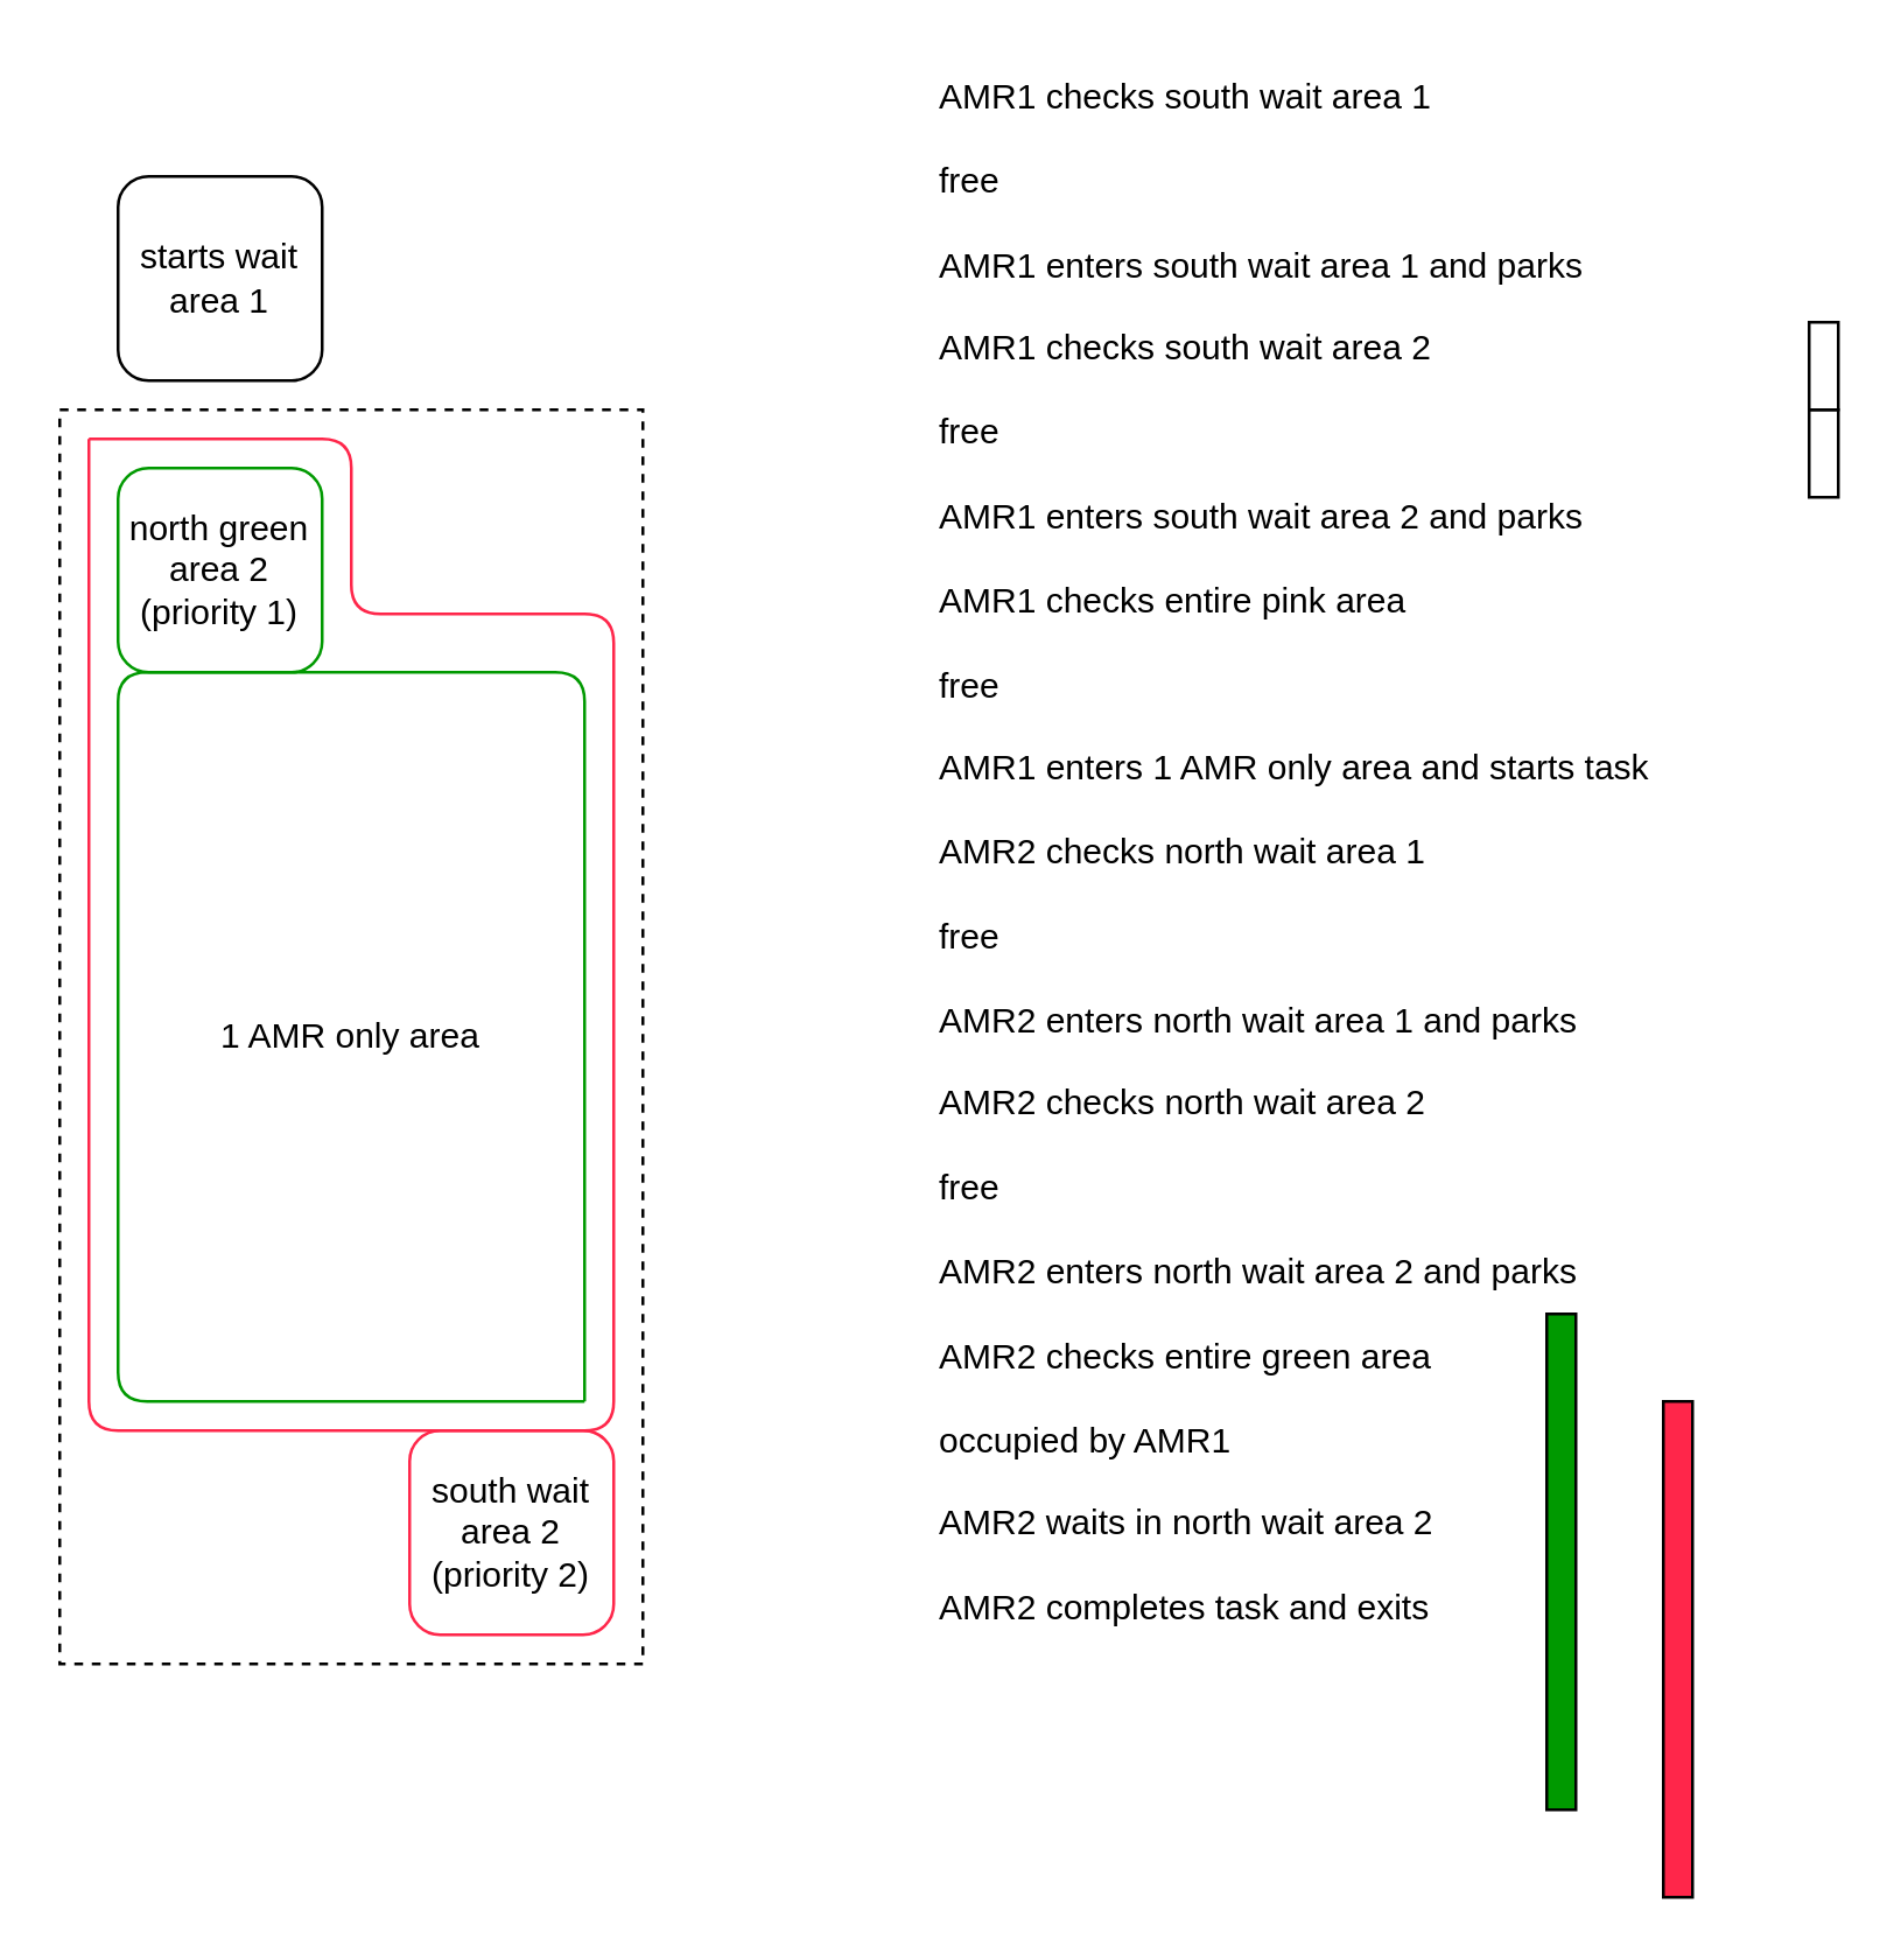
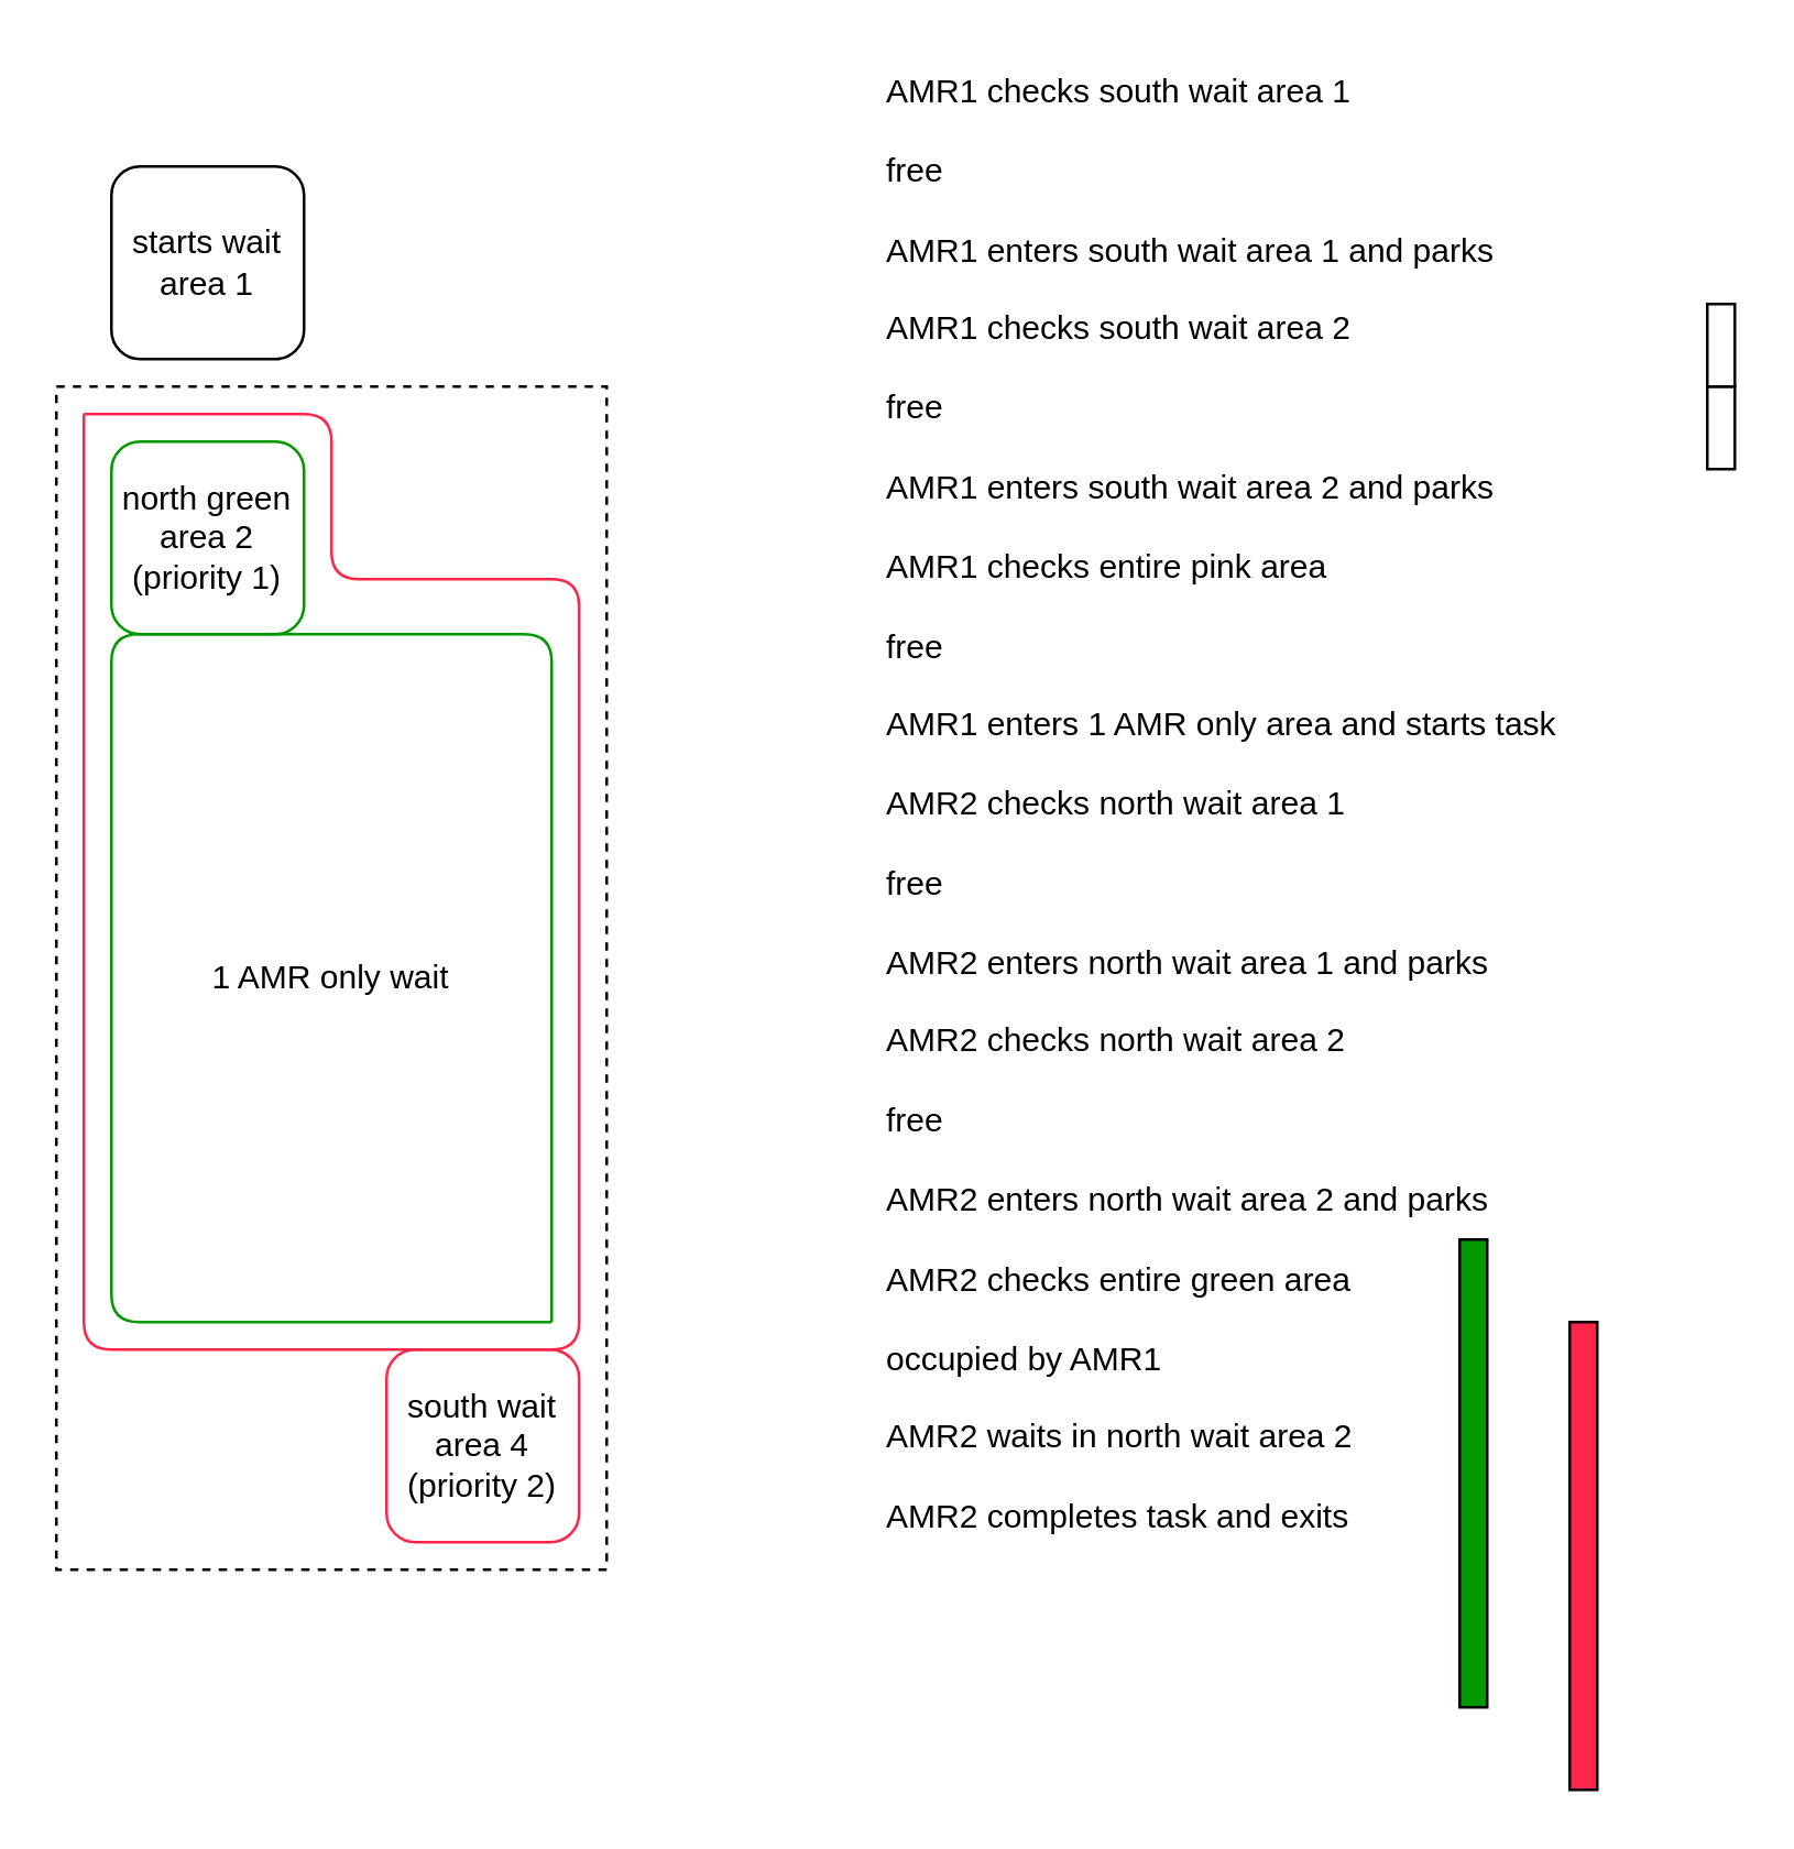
- <mxCell id="2" value="1 AMR only area" style="rounded=0;whiteSpace=wrap;html=1;dashed=1;fillColor=none;" vertex="1" parent="1"><mxGeometry x="20" y="140" width="200" height="430" as="geometry" /></mxCell>
+ <mxCell id="2" value="1 AMR only wait" style="rounded=0;whiteSpace=wrap;html=1;dashed=1;fillColor=none;" vertex="1" parent="1"><mxGeometry x="20" y="140" width="200" height="430" as="geometry" /></mxCell>
- <mxCell id="3" value="south wait area 2&lt;div&gt;(priority 2)&lt;/div&gt;" style="rounded=1;whiteSpace=wrap;html=1;fillColor=none;strokeColor=#FF264A;" vertex="1" parent="1"><mxGeometry x="140" y="490" width="70" height="70" as="geometry" /></mxCell>
+ <mxCell id="3" value="south wait area 4&lt;div&gt;(priority 2)&lt;/div&gt;" style="rounded=1;whiteSpace=wrap;html=1;fillColor=none;strokeColor=#FF264A;" vertex="1" parent="1"><mxGeometry x="140" y="490" width="70" height="70" as="geometry" /></mxCell>
